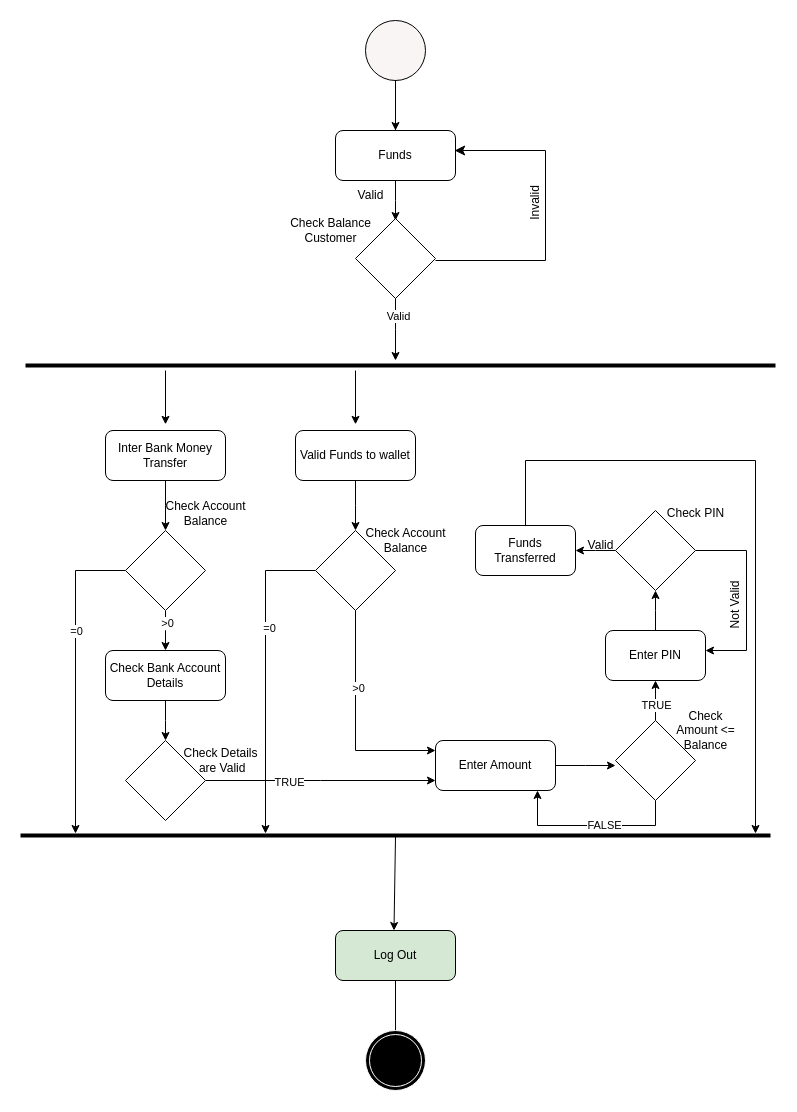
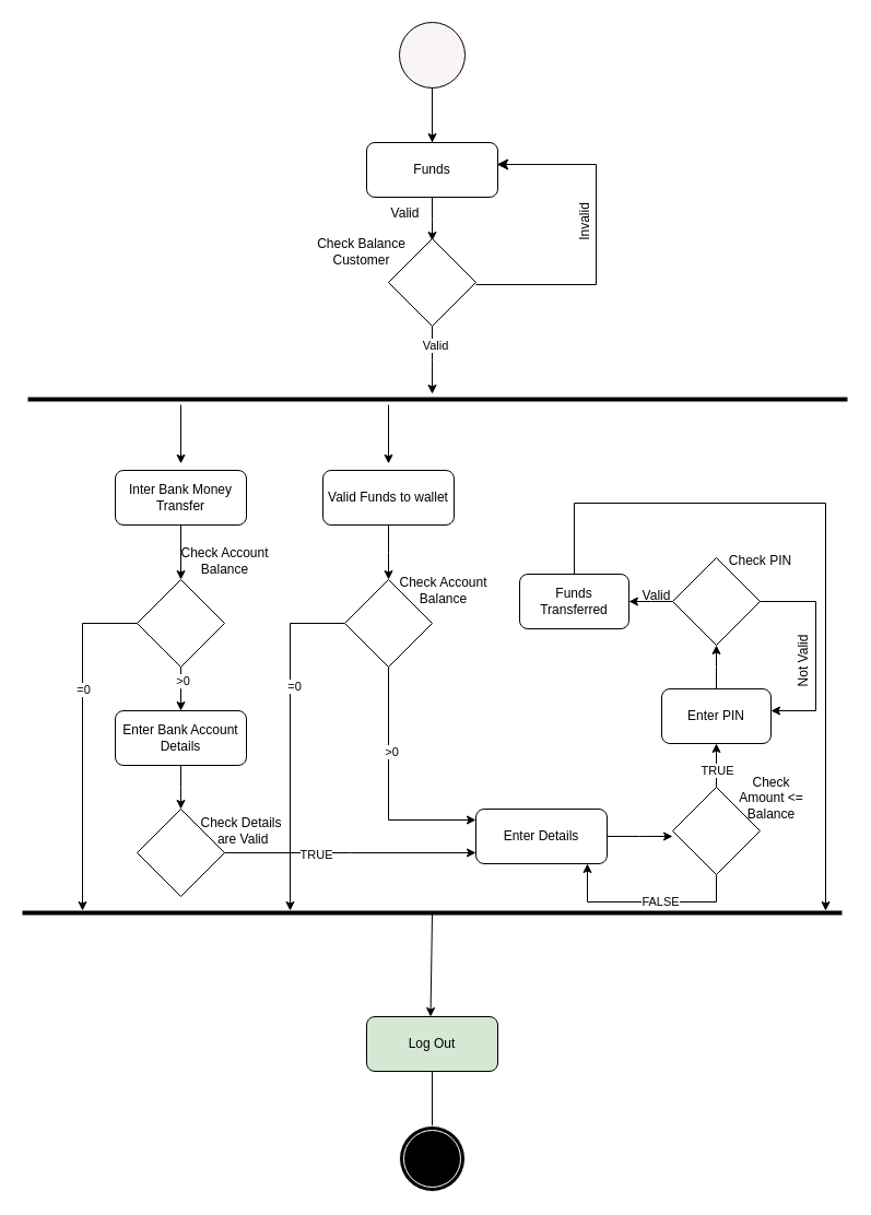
- <mxCell id="20" value="Check Bank Account Details" style="rounded=1;whiteSpace=wrap;html=1;" parent="1" vertex="1"><mxGeometry x="105" y="650" width="120" height="50" as="geometry" /></mxCell>
+ <mxCell id="20" value="Enter Bank Account Details" style="rounded=1;whiteSpace=wrap;html=1;" parent="1" vertex="1"><mxGeometry x="105" y="650" width="120" height="50" as="geometry" /></mxCell>
- <mxCell id="25" value="Enter Amount" style="rounded=1;whiteSpace=wrap;html=1;" parent="1" vertex="1"><mxGeometry x="435" y="740" width="120" height="50" as="geometry" /></mxCell>
+ <mxCell id="25" value="Enter Details" style="rounded=1;whiteSpace=wrap;html=1;" parent="1" vertex="1"><mxGeometry x="435" y="740" width="120" height="50" as="geometry" /></mxCell>
